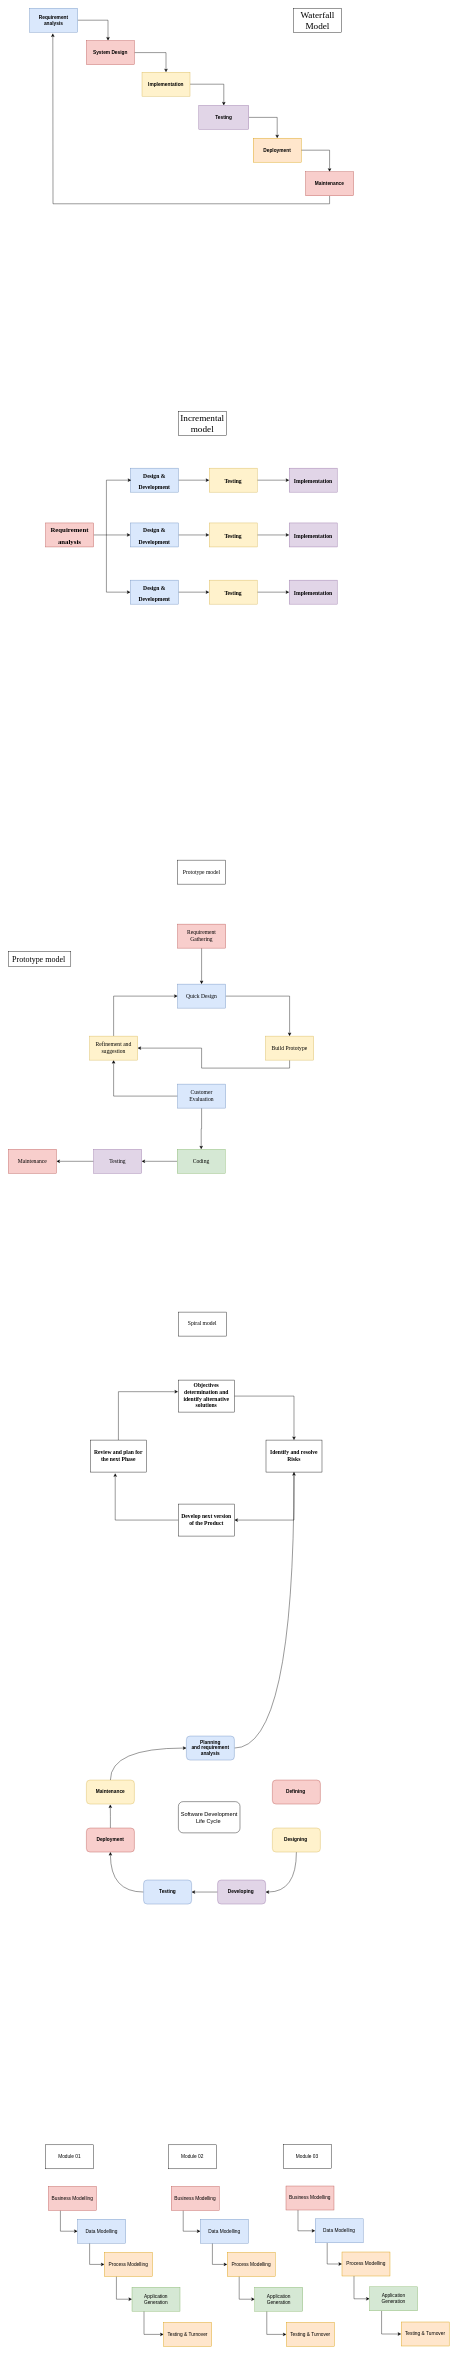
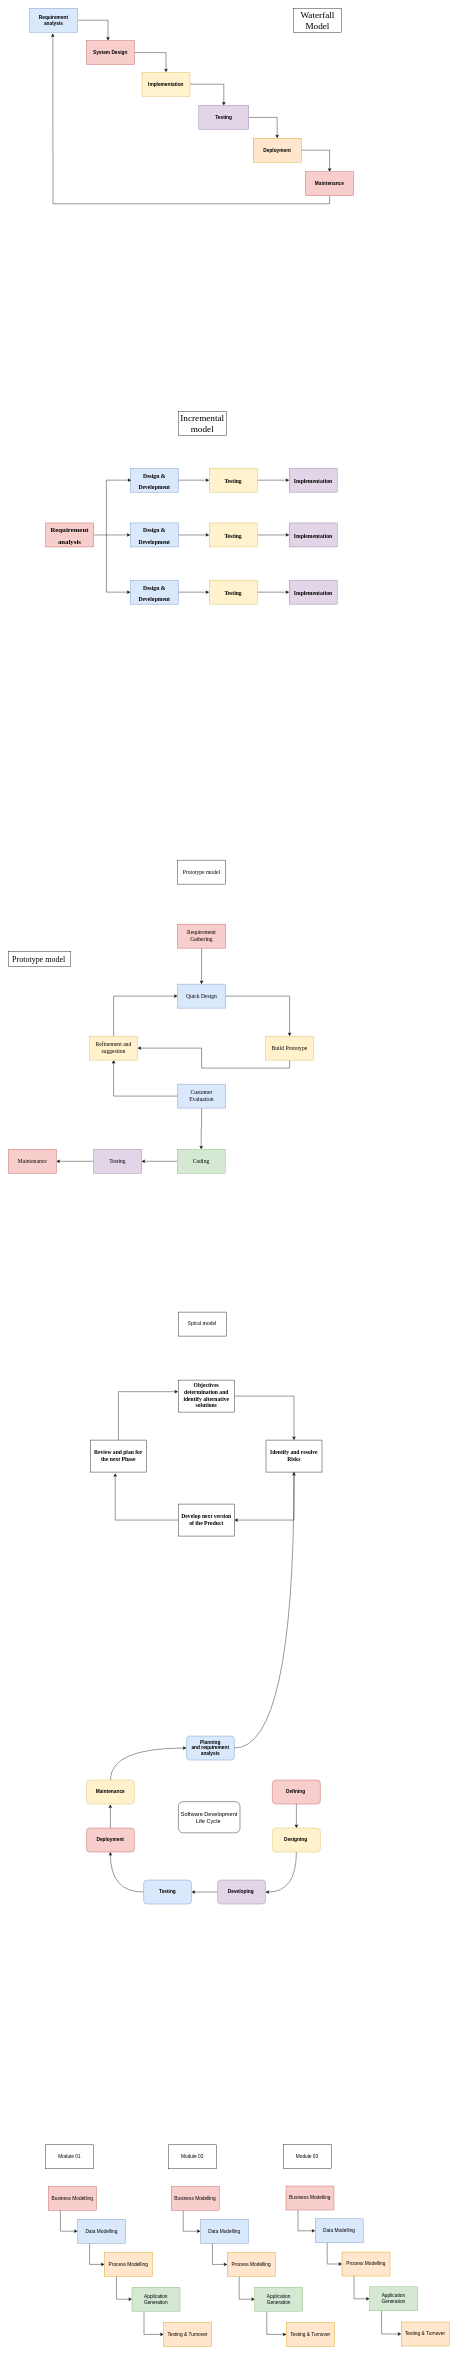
+ <mxCell id="60" style="edgeStyle=orthogonalEdgeStyle;curved=1;rounded=0;orthogonalLoop=1;jettySize=auto;html=1;exitX=0.5;exitY=1;exitDx=0;exitDy=0;entryX=0.5;entryY=0;entryDx=0;entryDy=0;" edge="1" parent="1" source="61" target="59"><mxGeometry relative="1" as="geometry" /></mxCell>
